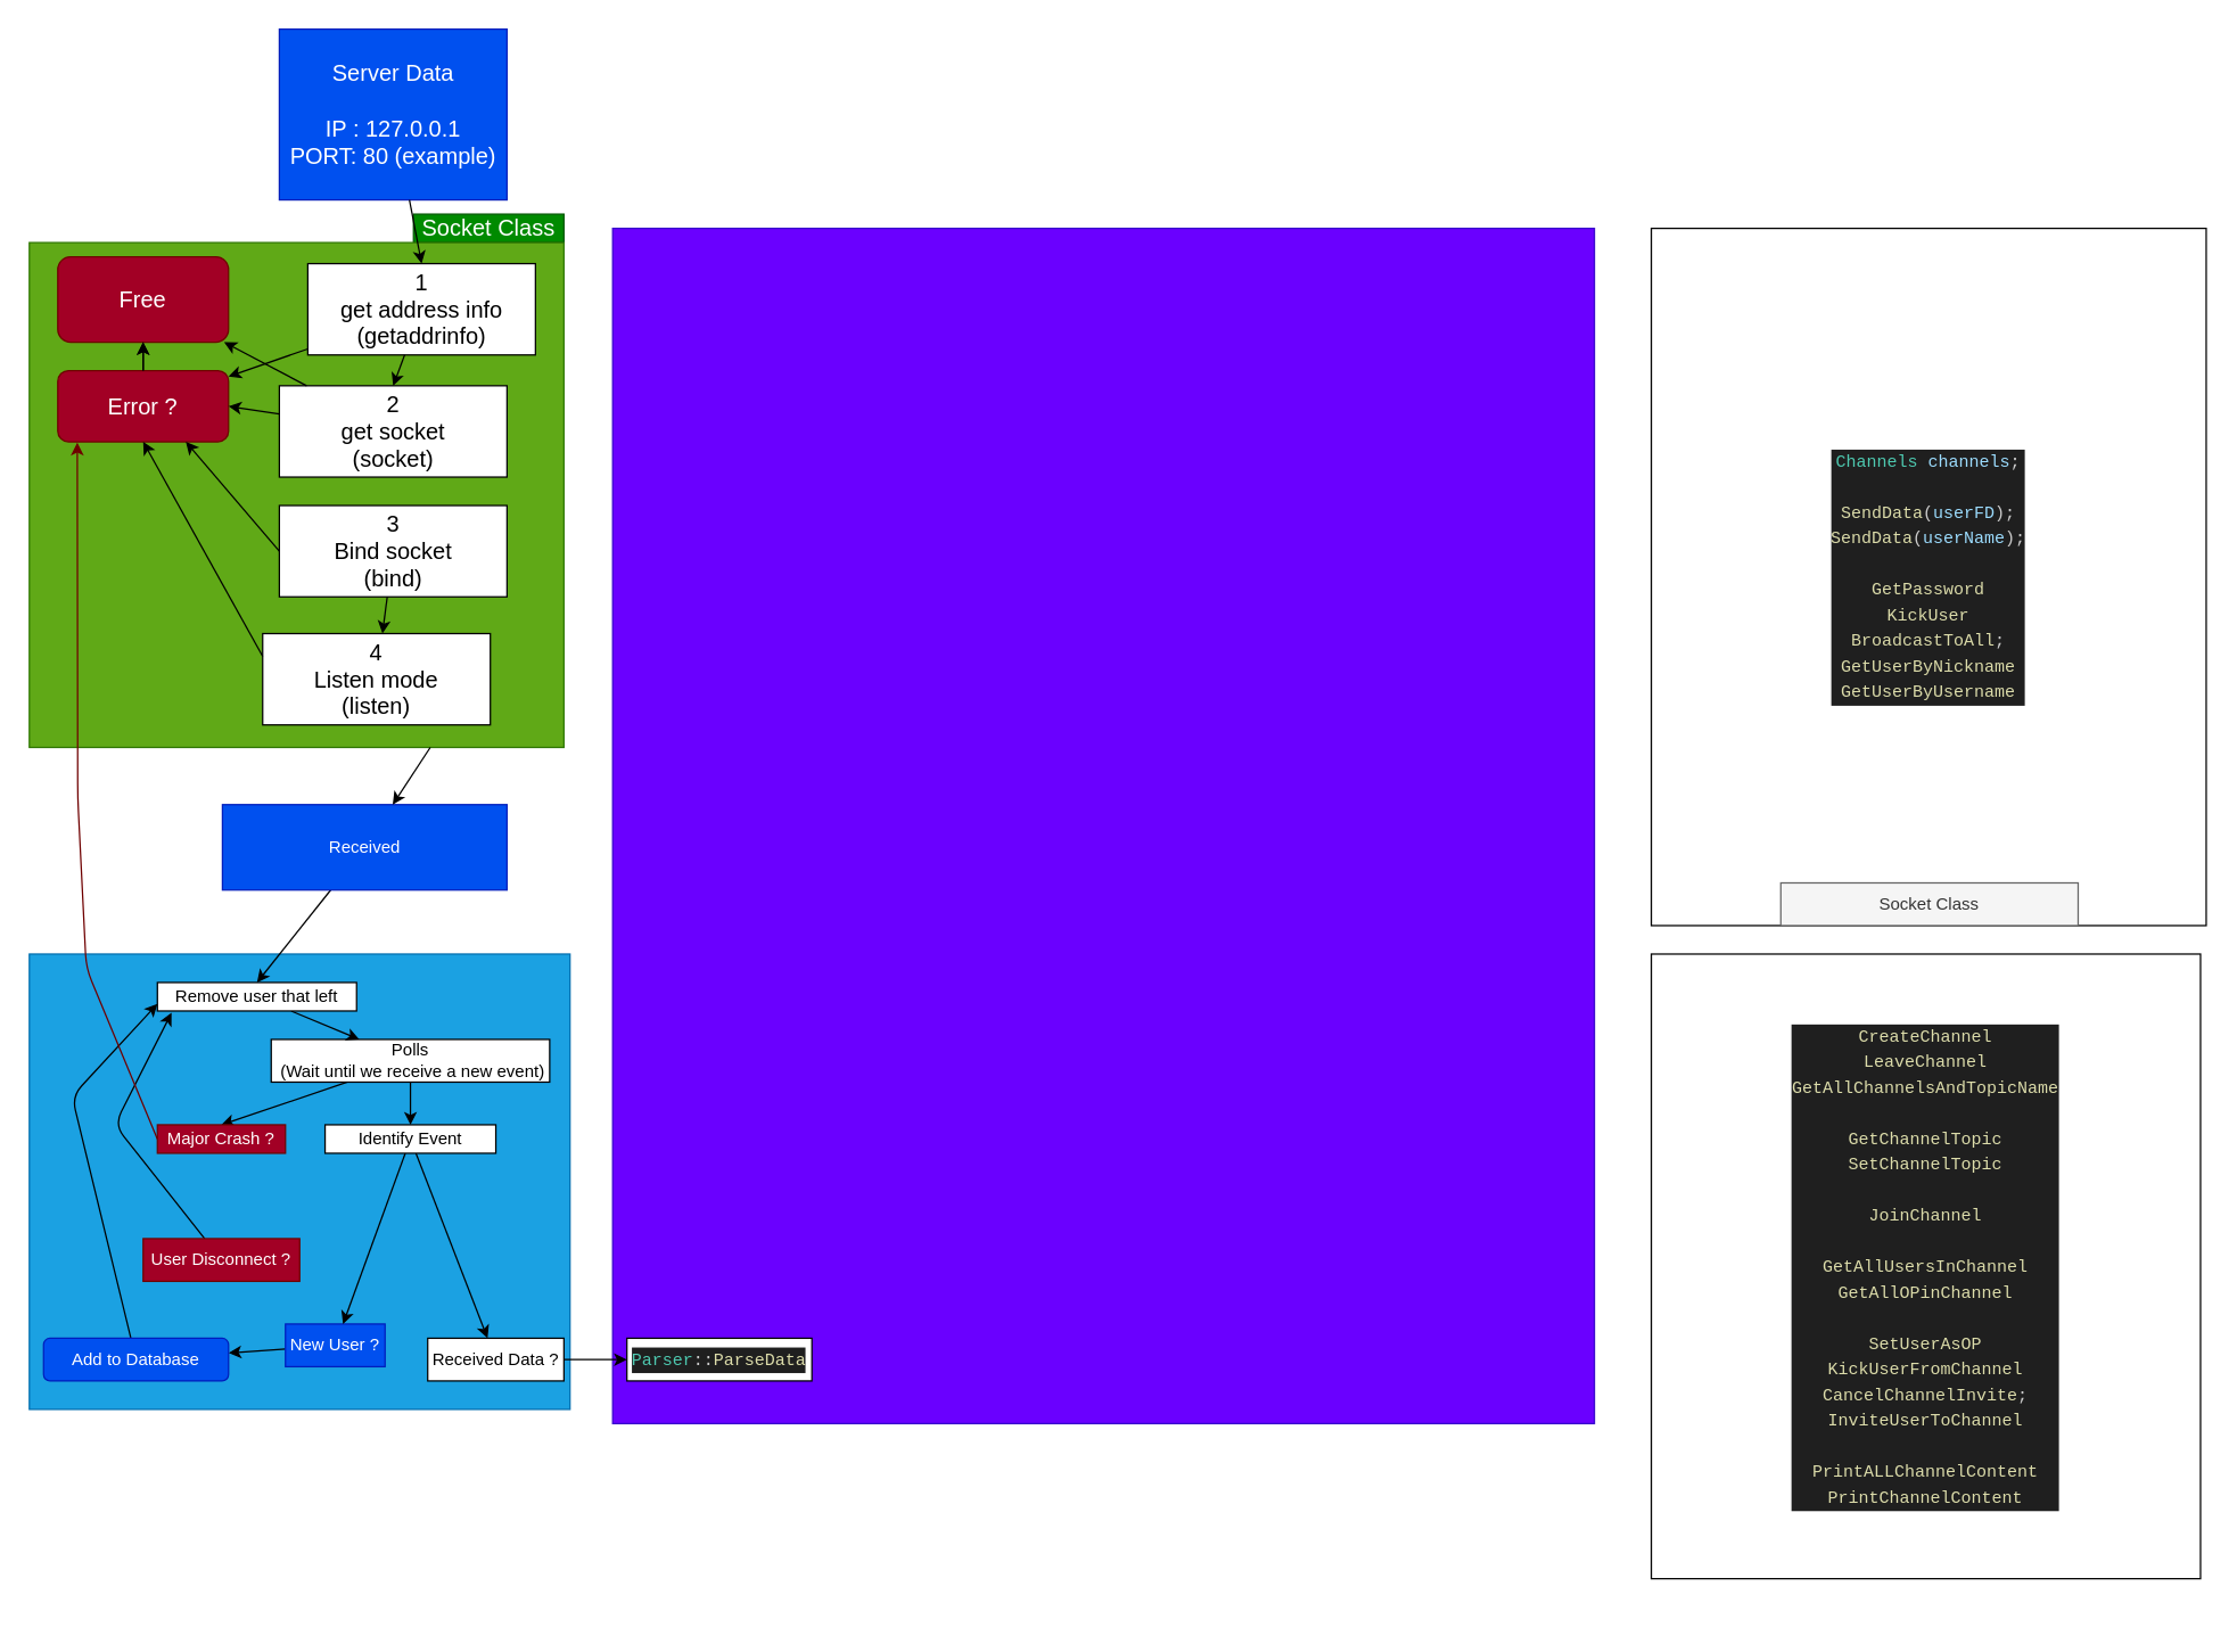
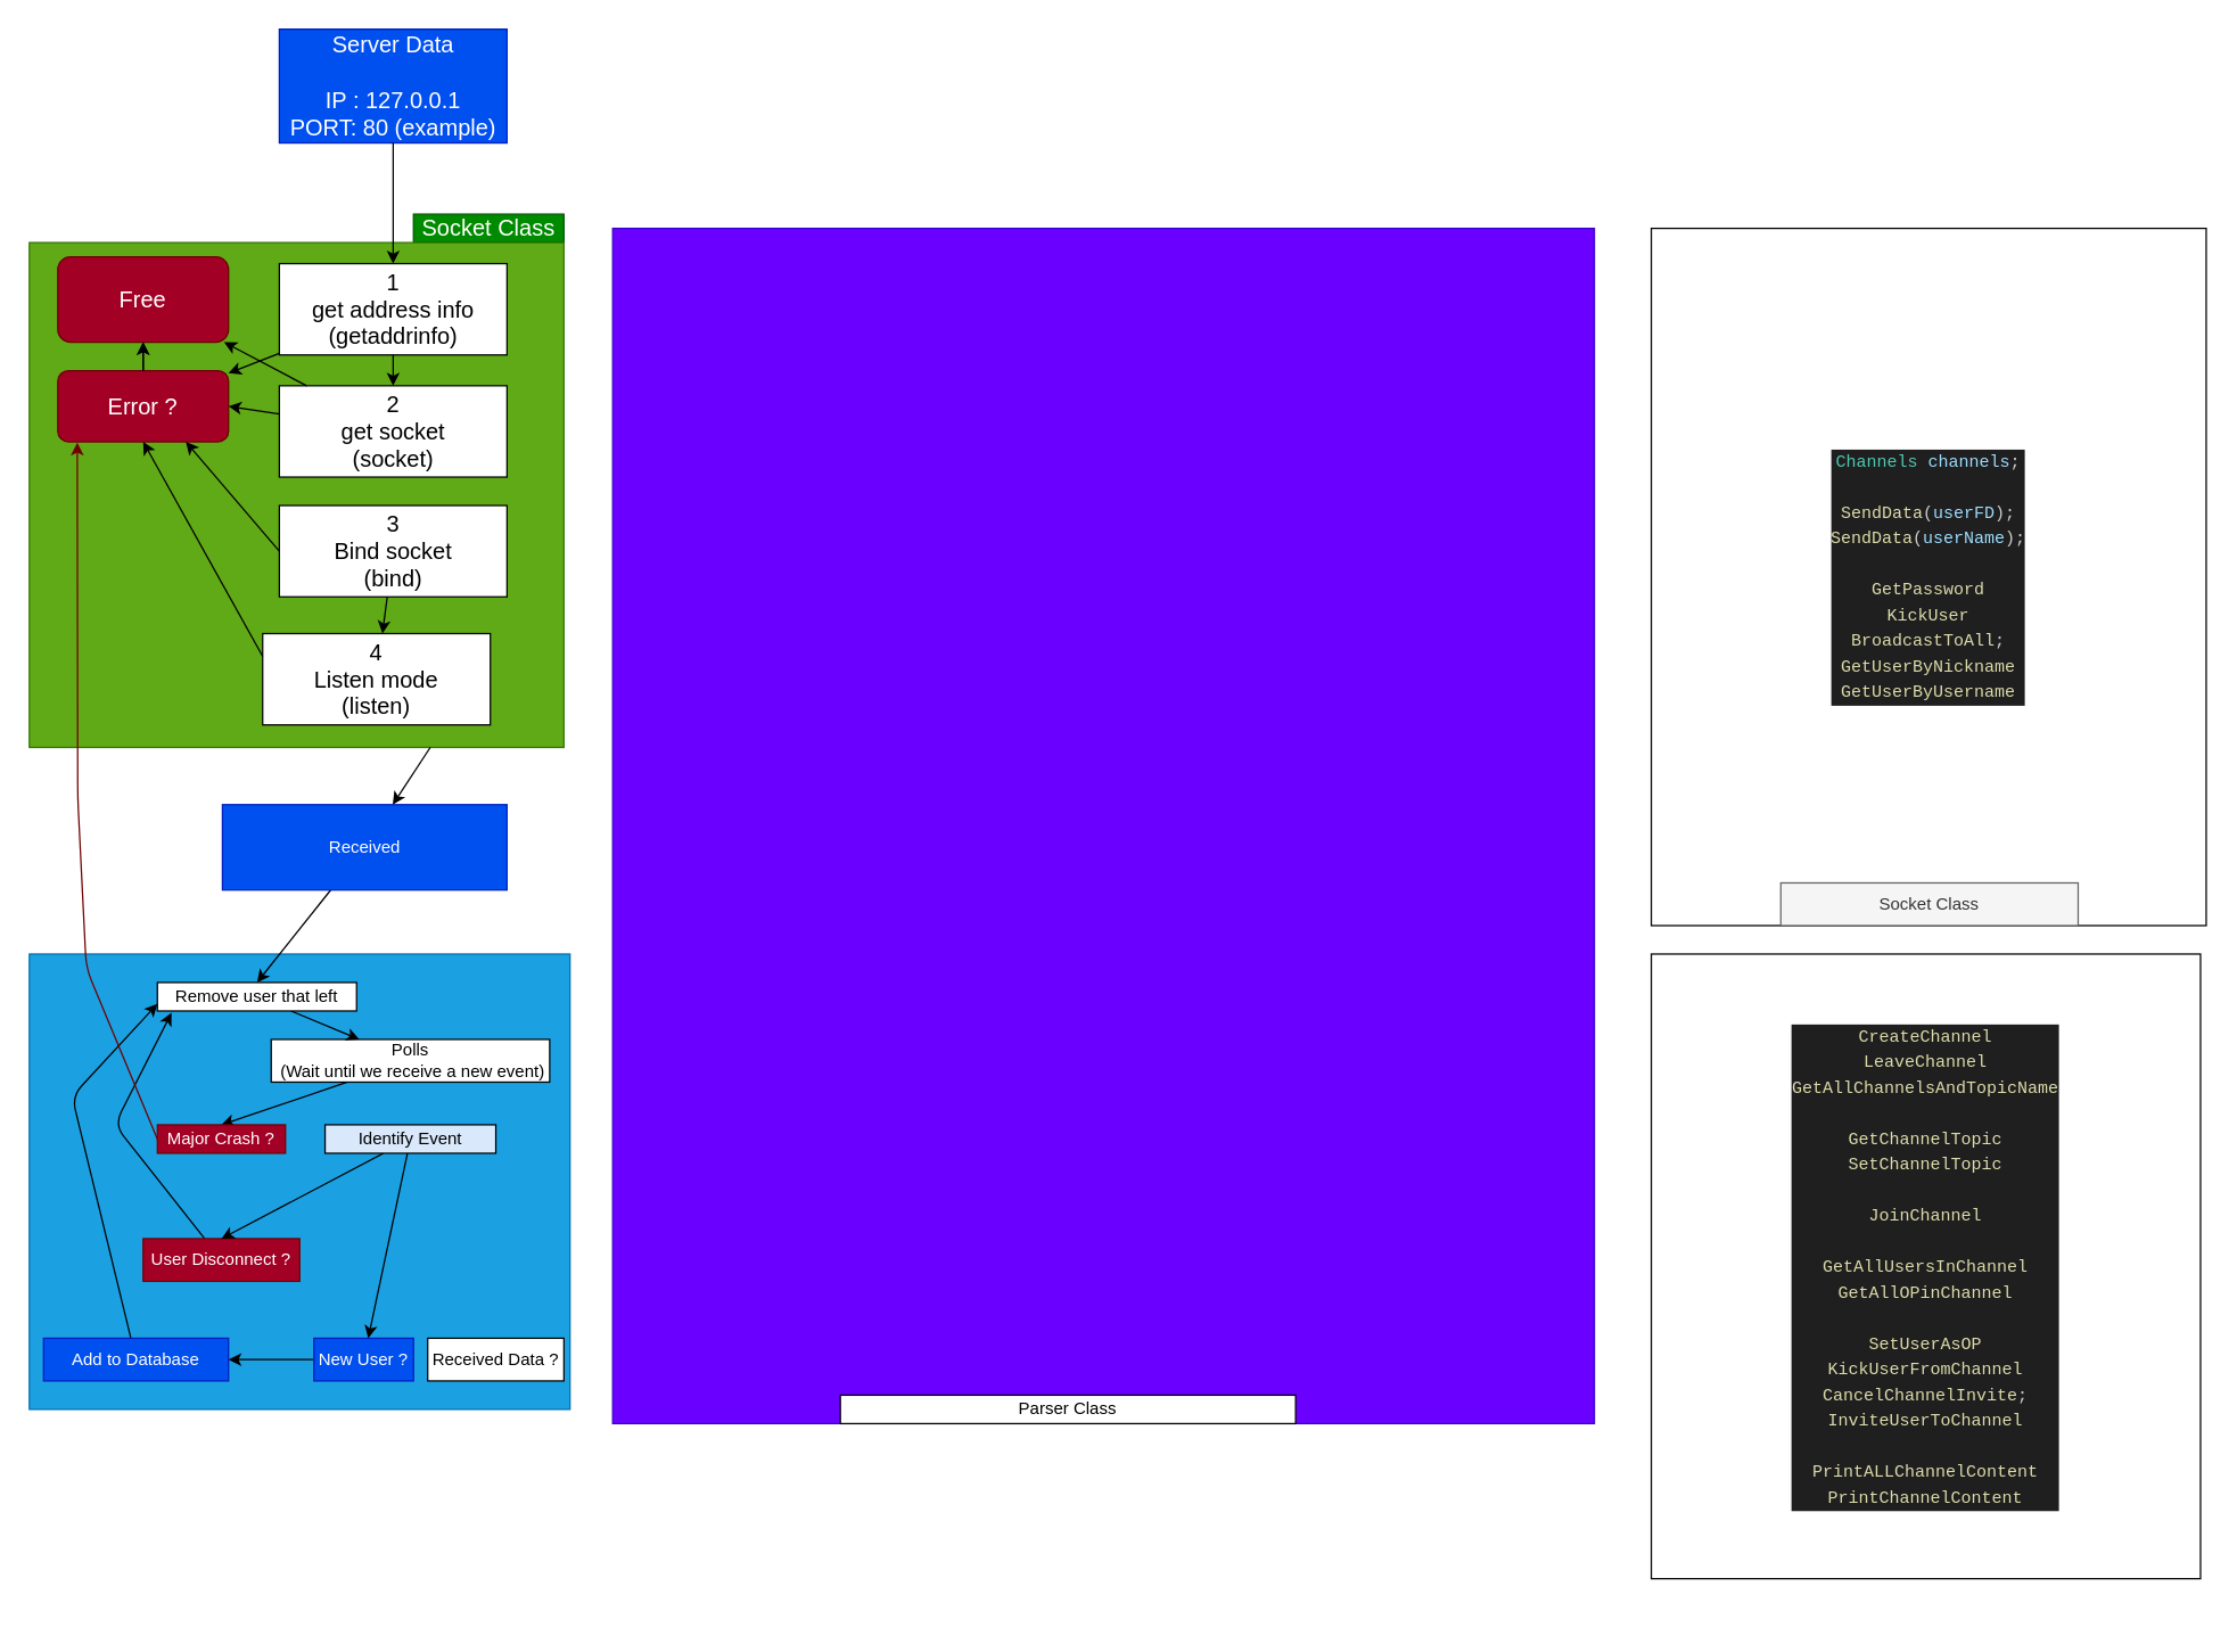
- <mxCell id="2" value="Server Data&lt;br&gt;&lt;br&gt;IP : 127.0.0.1&lt;br style=&quot;font-size: 16px;&quot;&gt;PORT: 80 (example)" style="rounded=0;whiteSpace=wrap;html=1;fillColor=#0050ef;strokeColor=#001DBC;fontSize=16;fontColor=#ffffff;" parent="1" vertex="1"><mxGeometry x="195.71" y="20" width="160" height="120" as="geometry" /></mxCell>
+ <mxCell id="2" value="Server Data&lt;br&gt;&lt;br&gt;IP : 127.0.0.1&lt;br style=&quot;font-size: 16px;&quot;&gt;PORT: 80 (example)" style="rounded=0;whiteSpace=wrap;html=1;fillColor=#0050ef;strokeColor=#001DBC;fontSize=16;fontColor=#ffffff;" parent="1" vertex="1"><mxGeometry x="195.71" y="20" width="160" height="80" as="geometry" /></mxCell>
- <mxCell id="9" value="1&lt;br&gt;get address info&lt;br&gt;(getaddrinfo)" style="rounded=0;whiteSpace=wrap;html=1;fontSize=16;" parent="5" vertex="1"><mxGeometry x="195.71" y="14.79" width="160.0" height="64.167" as="geometry" /></mxCell>
+ <mxCell id="9" value="1&lt;br&gt;get address info&lt;br&gt;(getaddrinfo)" style="rounded=0;whiteSpace=wrap;html=1;fontSize=16;" parent="5" vertex="1"><mxGeometry x="175.71" y="14.79" width="160.0" height="64.167" as="geometry" /></mxCell>
- <mxCell id="27" style="edgeStyle=none;html=1;movable=0;resizable=0;rotatable=0;deletable=0;editable=0;connectable=0;" edge="1" parent="1" source="29" target="39"><mxGeometry relative="1" as="geometry" /></mxCell>
- <mxCell id="39" value="Identify Event" style="rounded=0;whiteSpace=wrap;html=1;movable=0;resizable=0;rotatable=0;deletable=0;editable=0;connectable=0;" vertex="1" parent="1"><mxGeometry x="227.86" y="790" width="120" height="20" as="geometry" /></mxCell>
+ <mxCell id="39" value="Identify Event" style="rounded=0;whiteSpace=wrap;html=1;movable=0;resizable=0;rotatable=0;deletable=0;editable=0;connectable=0;fillColor=#dae8fc;" vertex="1" parent="1"><mxGeometry x="227.86" y="790" width="120" height="20" as="geometry" /></mxCell>
- <mxCell id="38" style="edgeStyle=none;html=1;movable=0;resizable=0;rotatable=0;deletable=0;editable=0;connectable=0;" edge="1" parent="1" source="39" target="30"><mxGeometry relative="1" as="geometry" /></mxCell>
+ <mxCell id="38" style="edgeStyle=none;html=1;entryX=0.5;entryY=0;entryDx=0;entryDy=0;movable=0;resizable=0;rotatable=0;deletable=0;editable=0;connectable=0;" edge="1" parent="1" source="39" target="36"><mxGeometry relative="1" as="geometry" /></mxCell>
- <mxCell id="34" value="New User ?" style="rounded=0;whiteSpace=wrap;html=1;fillColor=#0050ef;fontColor=#ffffff;strokeColor=#001DBC;movable=0;resizable=0;rotatable=0;deletable=0;editable=0;connectable=0;" vertex="1" parent="1"><mxGeometry x="200" y="930" width="70" height="30" as="geometry" /></mxCell>
+ <mxCell id="34" value="New User ?" style="rounded=0;whiteSpace=wrap;html=1;fillColor=#0050ef;fontColor=#ffffff;strokeColor=#001DBC;movable=0;resizable=0;rotatable=0;deletable=0;editable=0;connectable=0;" vertex="1" parent="1"><mxGeometry x="220" y="940" width="70" height="30" as="geometry" /></mxCell>
- <mxCell id="42" value="Add to Database" style="whiteSpace=wrap;html=1;fillColor=#0050ef;fontColor=#ffffff;strokeColor=#001DBC;movable=0;resizable=0;rotatable=0;deletable=0;editable=0;connectable=0;rounded=1;" vertex="1" parent="1"><mxGeometry x="30" y="940" width="130" height="30" as="geometry" /></mxCell>
+ <mxCell id="42" value="Add to Database" style="rounded=0;whiteSpace=wrap;html=1;fillColor=#0050ef;fontColor=#ffffff;strokeColor=#001DBC;movable=0;resizable=0;rotatable=0;deletable=0;editable=0;connectable=0;" vertex="1" parent="1"><mxGeometry x="30" y="940" width="130" height="30" as="geometry" /></mxCell>
- <mxCell id="47" style="edgeStyle=none;html=1;" edge="1" parent="1" source="30" target="46"><mxGeometry relative="1" as="geometry" /></mxCell>
- <mxCell id="46" value="&lt;div style=&quot;color: rgb(204, 204, 204); background-color: rgb(31, 31, 31); font-family: Menlo, Monaco, &amp;quot;Courier New&amp;quot;, monospace; line-height: 18px;&quot;&gt;&lt;span style=&quot;color: #4ec9b0;&quot;&gt;Parser&lt;/span&gt;::&lt;span style=&quot;color: #dcdcaa;&quot;&gt;ParseData&lt;/span&gt;&lt;/div&gt;" style="rounded=0;whiteSpace=wrap;html=1;" vertex="1" parent="1"><mxGeometry x="440" y="940" width="130" height="30" as="geometry" /></mxCell>
+ <mxCell id="45" value="Parser Class" style="rounded=0;whiteSpace=wrap;html=1;" vertex="1" parent="1"><mxGeometry x="590" y="980" width="320" height="20" as="geometry" /></mxCell>
